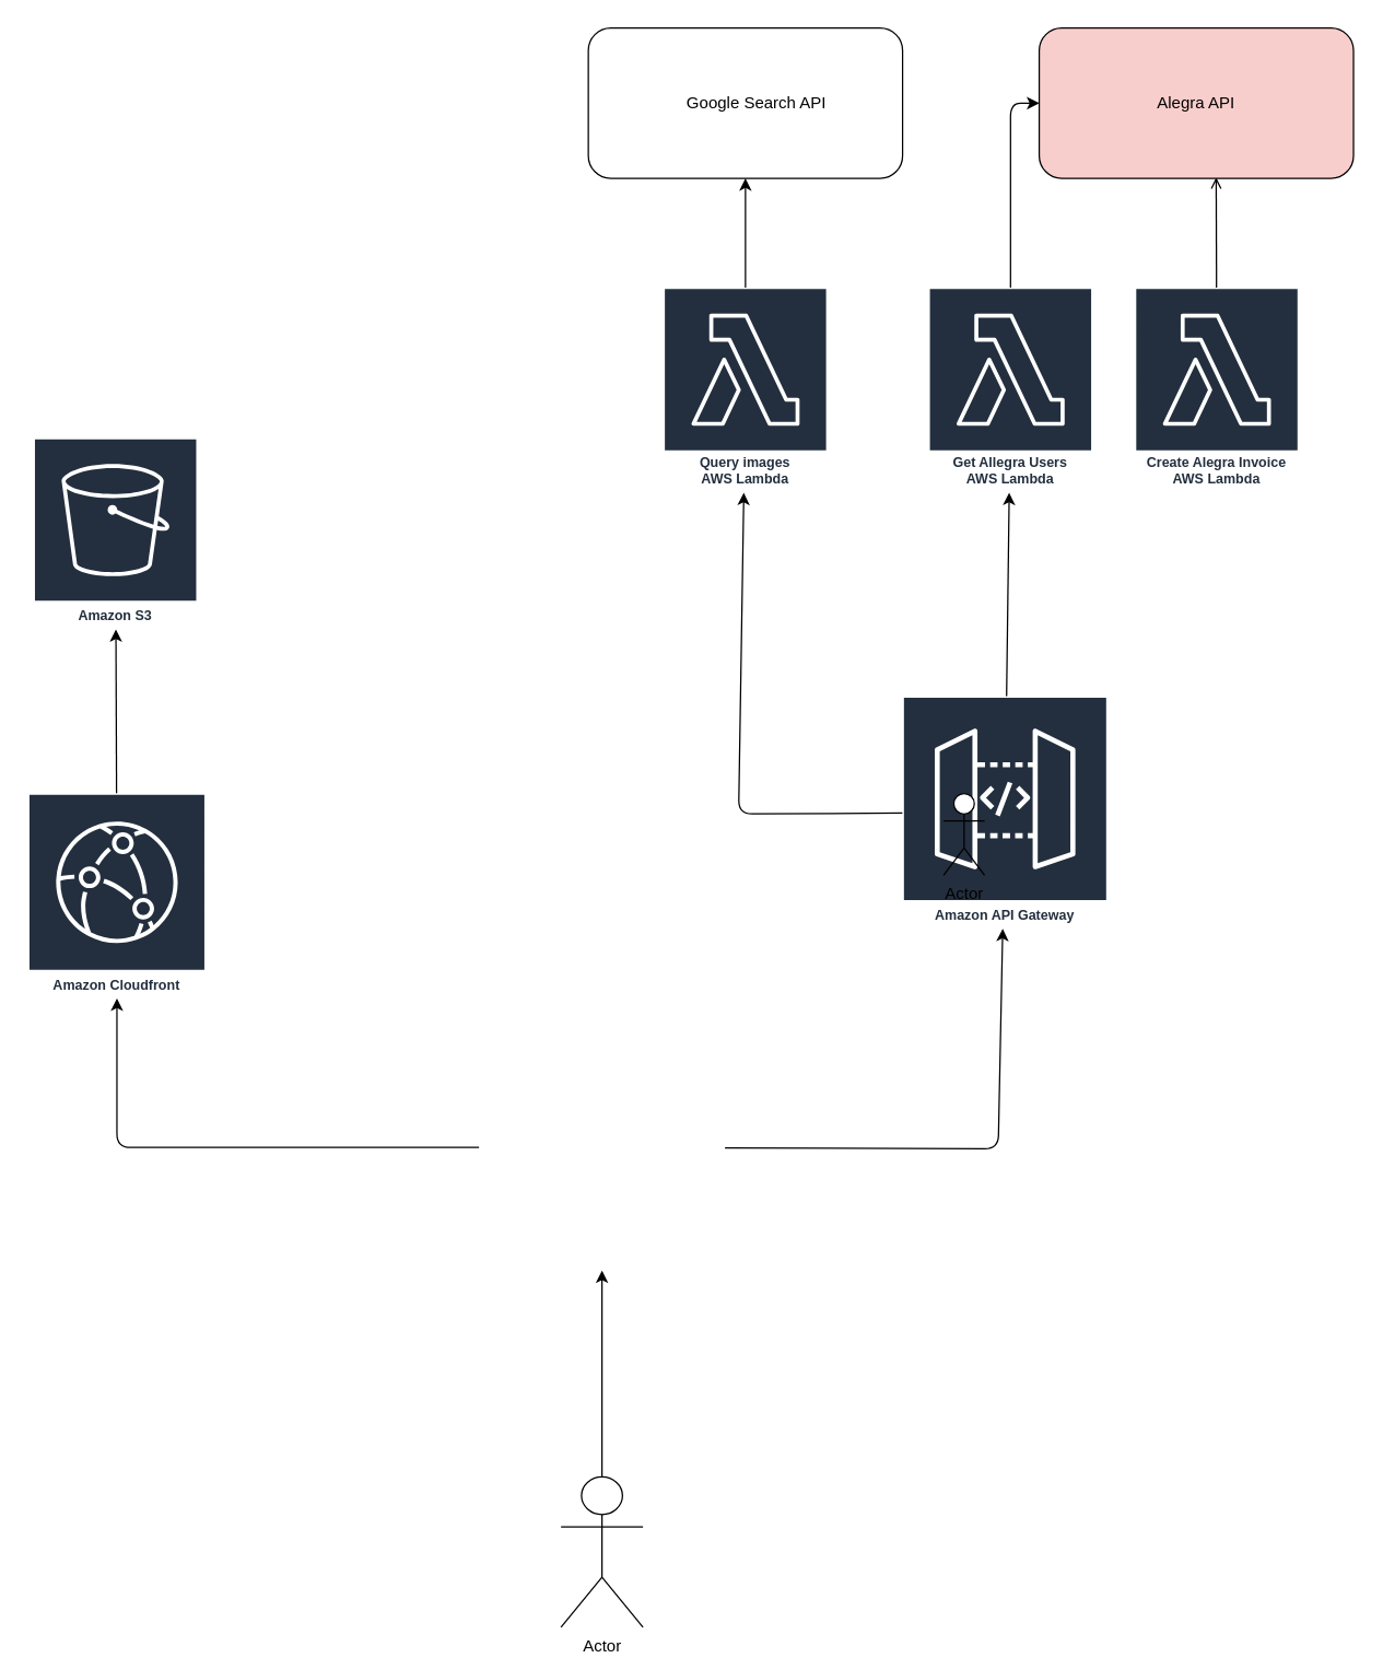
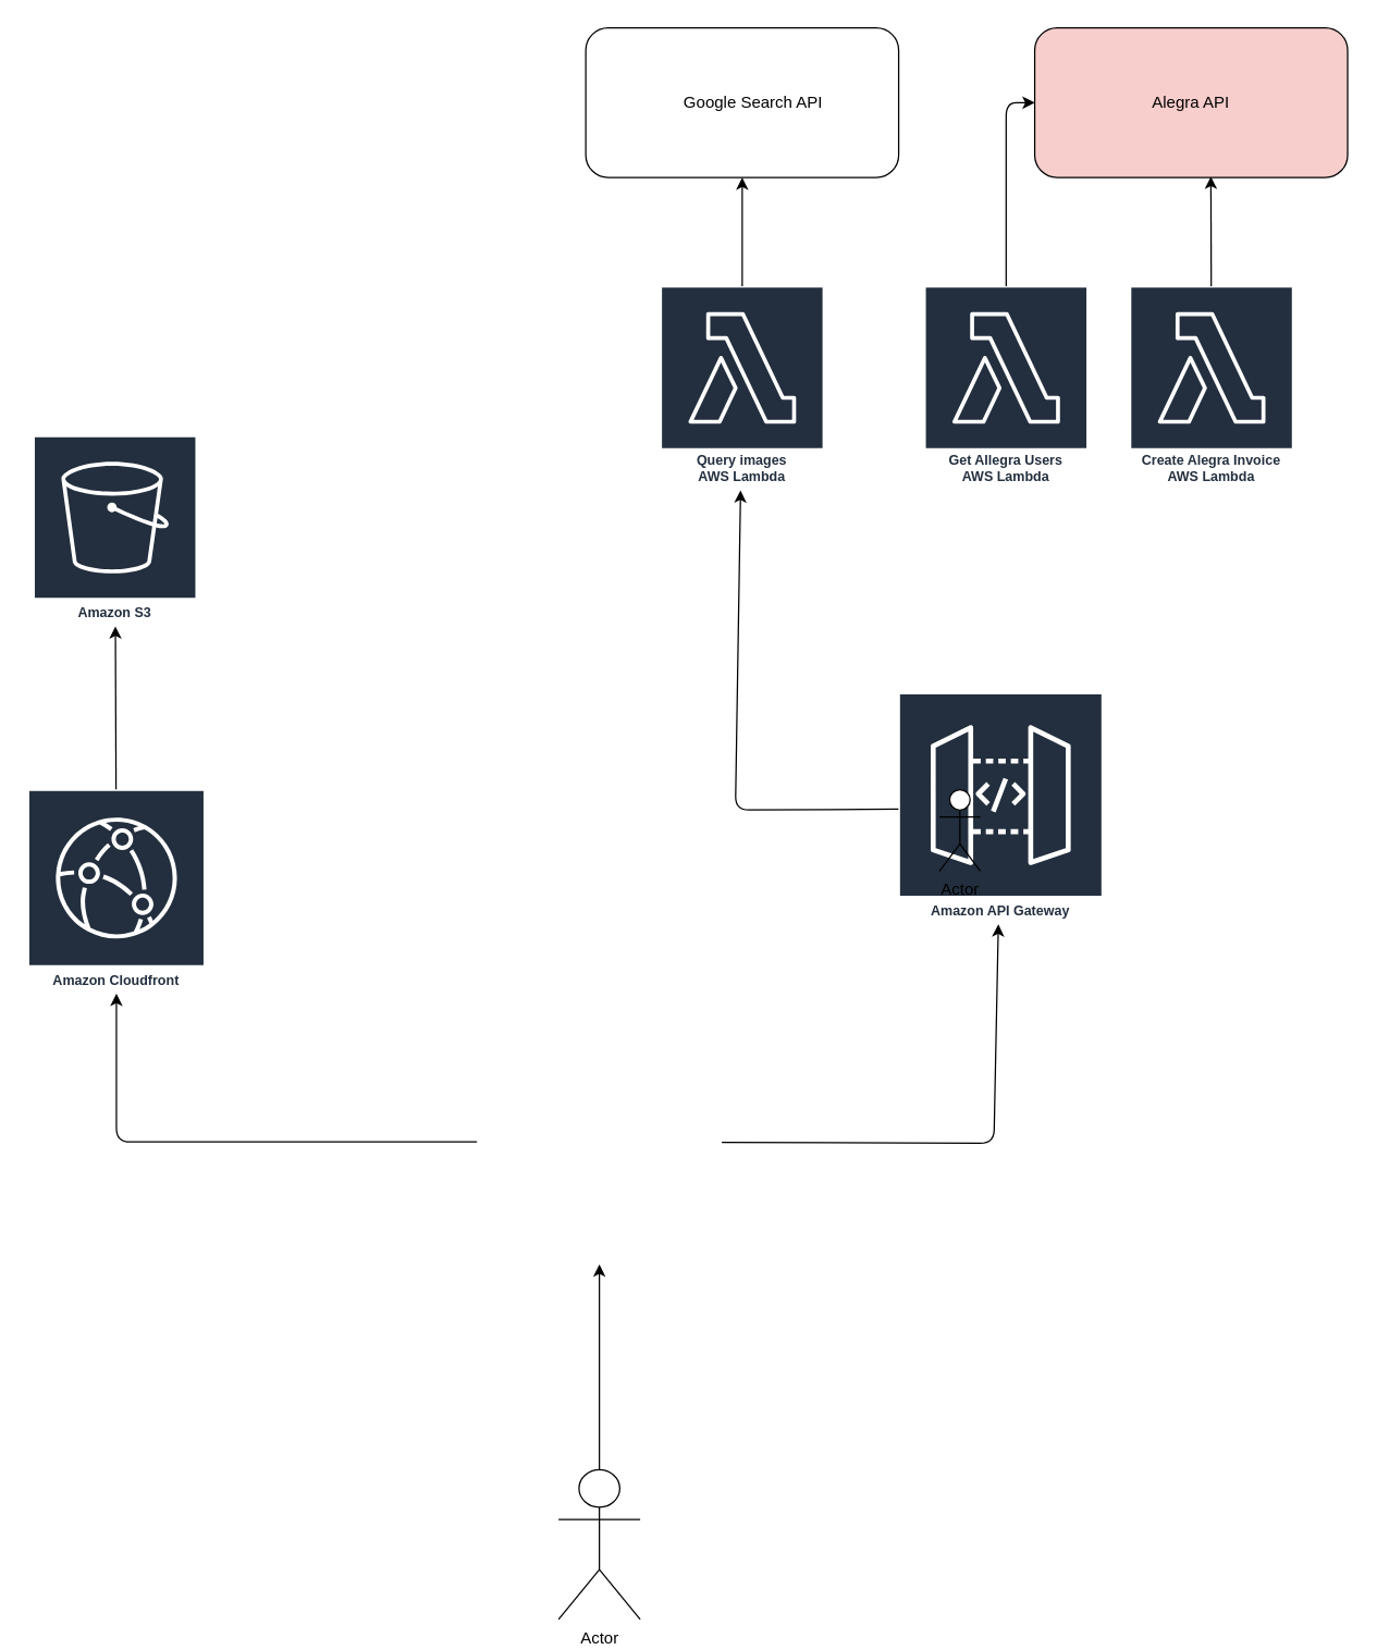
- <mxCell id="6" style="edgeStyle=none;html=1;entryX=0.563;entryY=0.994;entryDx=0;entryDy=0;entryPerimeter=0;endArrow=open;" edge="1" parent="1" source="7" target="13"><mxGeometry relative="1" as="geometry" /></mxCell>
+ <mxCell id="6" style="edgeStyle=none;html=1;entryX=0.563;entryY=0.994;entryDx=0;entryDy=0;entryPerimeter=0;" edge="1" parent="1" source="7" target="13"><mxGeometry relative="1" as="geometry" /></mxCell>
- <mxCell id="8" style="edgeStyle=none;html=1;" edge="1" parent="1" source="10" target="5"><mxGeometry relative="1" as="geometry" /></mxCell>
